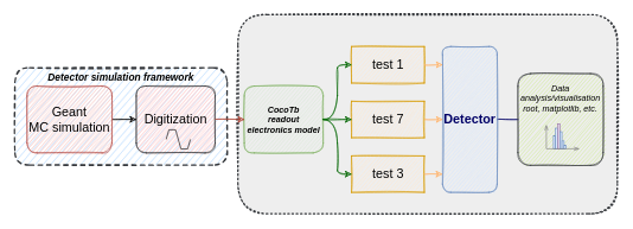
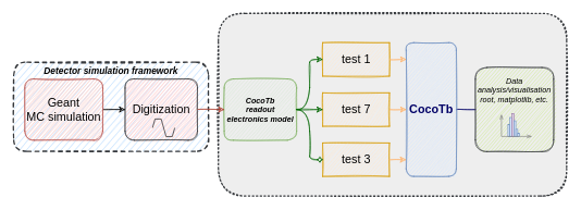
- <mxCell id="16" value="&lt;font style=&quot;font-size: 18px&quot; color=&quot;#000066&quot;&gt;&lt;b&gt;Detector&lt;/b&gt;&lt;/font&gt;" style="rounded=1;whiteSpace=wrap;html=1;fillColor=#dae8fc;strokeColor=#6c8ebf;glass=0;sketch=1;fillStyle=zigzag;" vertex="1" parent="1"><mxGeometry x="621.915" y="65" width="76.875" height="205" as="geometry" /></mxCell>
+ <mxCell id="16" value="&lt;font style=&quot;font-size: 18px&quot; color=&quot;#000066&quot;&gt;&lt;b&gt;CocoTb&lt;/b&gt;&lt;/font&gt;" style="rounded=1;whiteSpace=wrap;html=1;fillColor=#dae8fc;strokeColor=#6c8ebf;glass=0;sketch=1;fillStyle=zigzag;" vertex="1" parent="1"><mxGeometry x="621.915" y="65" width="76.875" height="205" as="geometry" /></mxCell>
- <mxCell id="14" style="edgeStyle=orthogonalEdgeStyle;orthogonalLoop=1;jettySize=auto;html=1;exitX=1;exitY=0.5;exitDx=0;exitDy=0;entryX=0;entryY=0.5;entryDx=0;entryDy=0;sketch=1;curved=1;strokeColor=#006600;" edge="1" parent="1" source="7" target="13"><mxGeometry x="22" y="205" as="geometry" /></mxCell>
+ <mxCell id="14" style="edgeStyle=orthogonalEdgeStyle;orthogonalLoop=1;jettySize=auto;html=1;exitX=1;exitY=0.5;exitDx=0;exitDy=0;entryX=0;entryY=0.5;entryDx=0;entryDy=0;sketch=1;curved=1;strokeColor=#006600;endArrow=diamond;" edge="1" parent="1" source="7" target="13"><mxGeometry x="22" y="205" as="geometry" /></mxCell>
